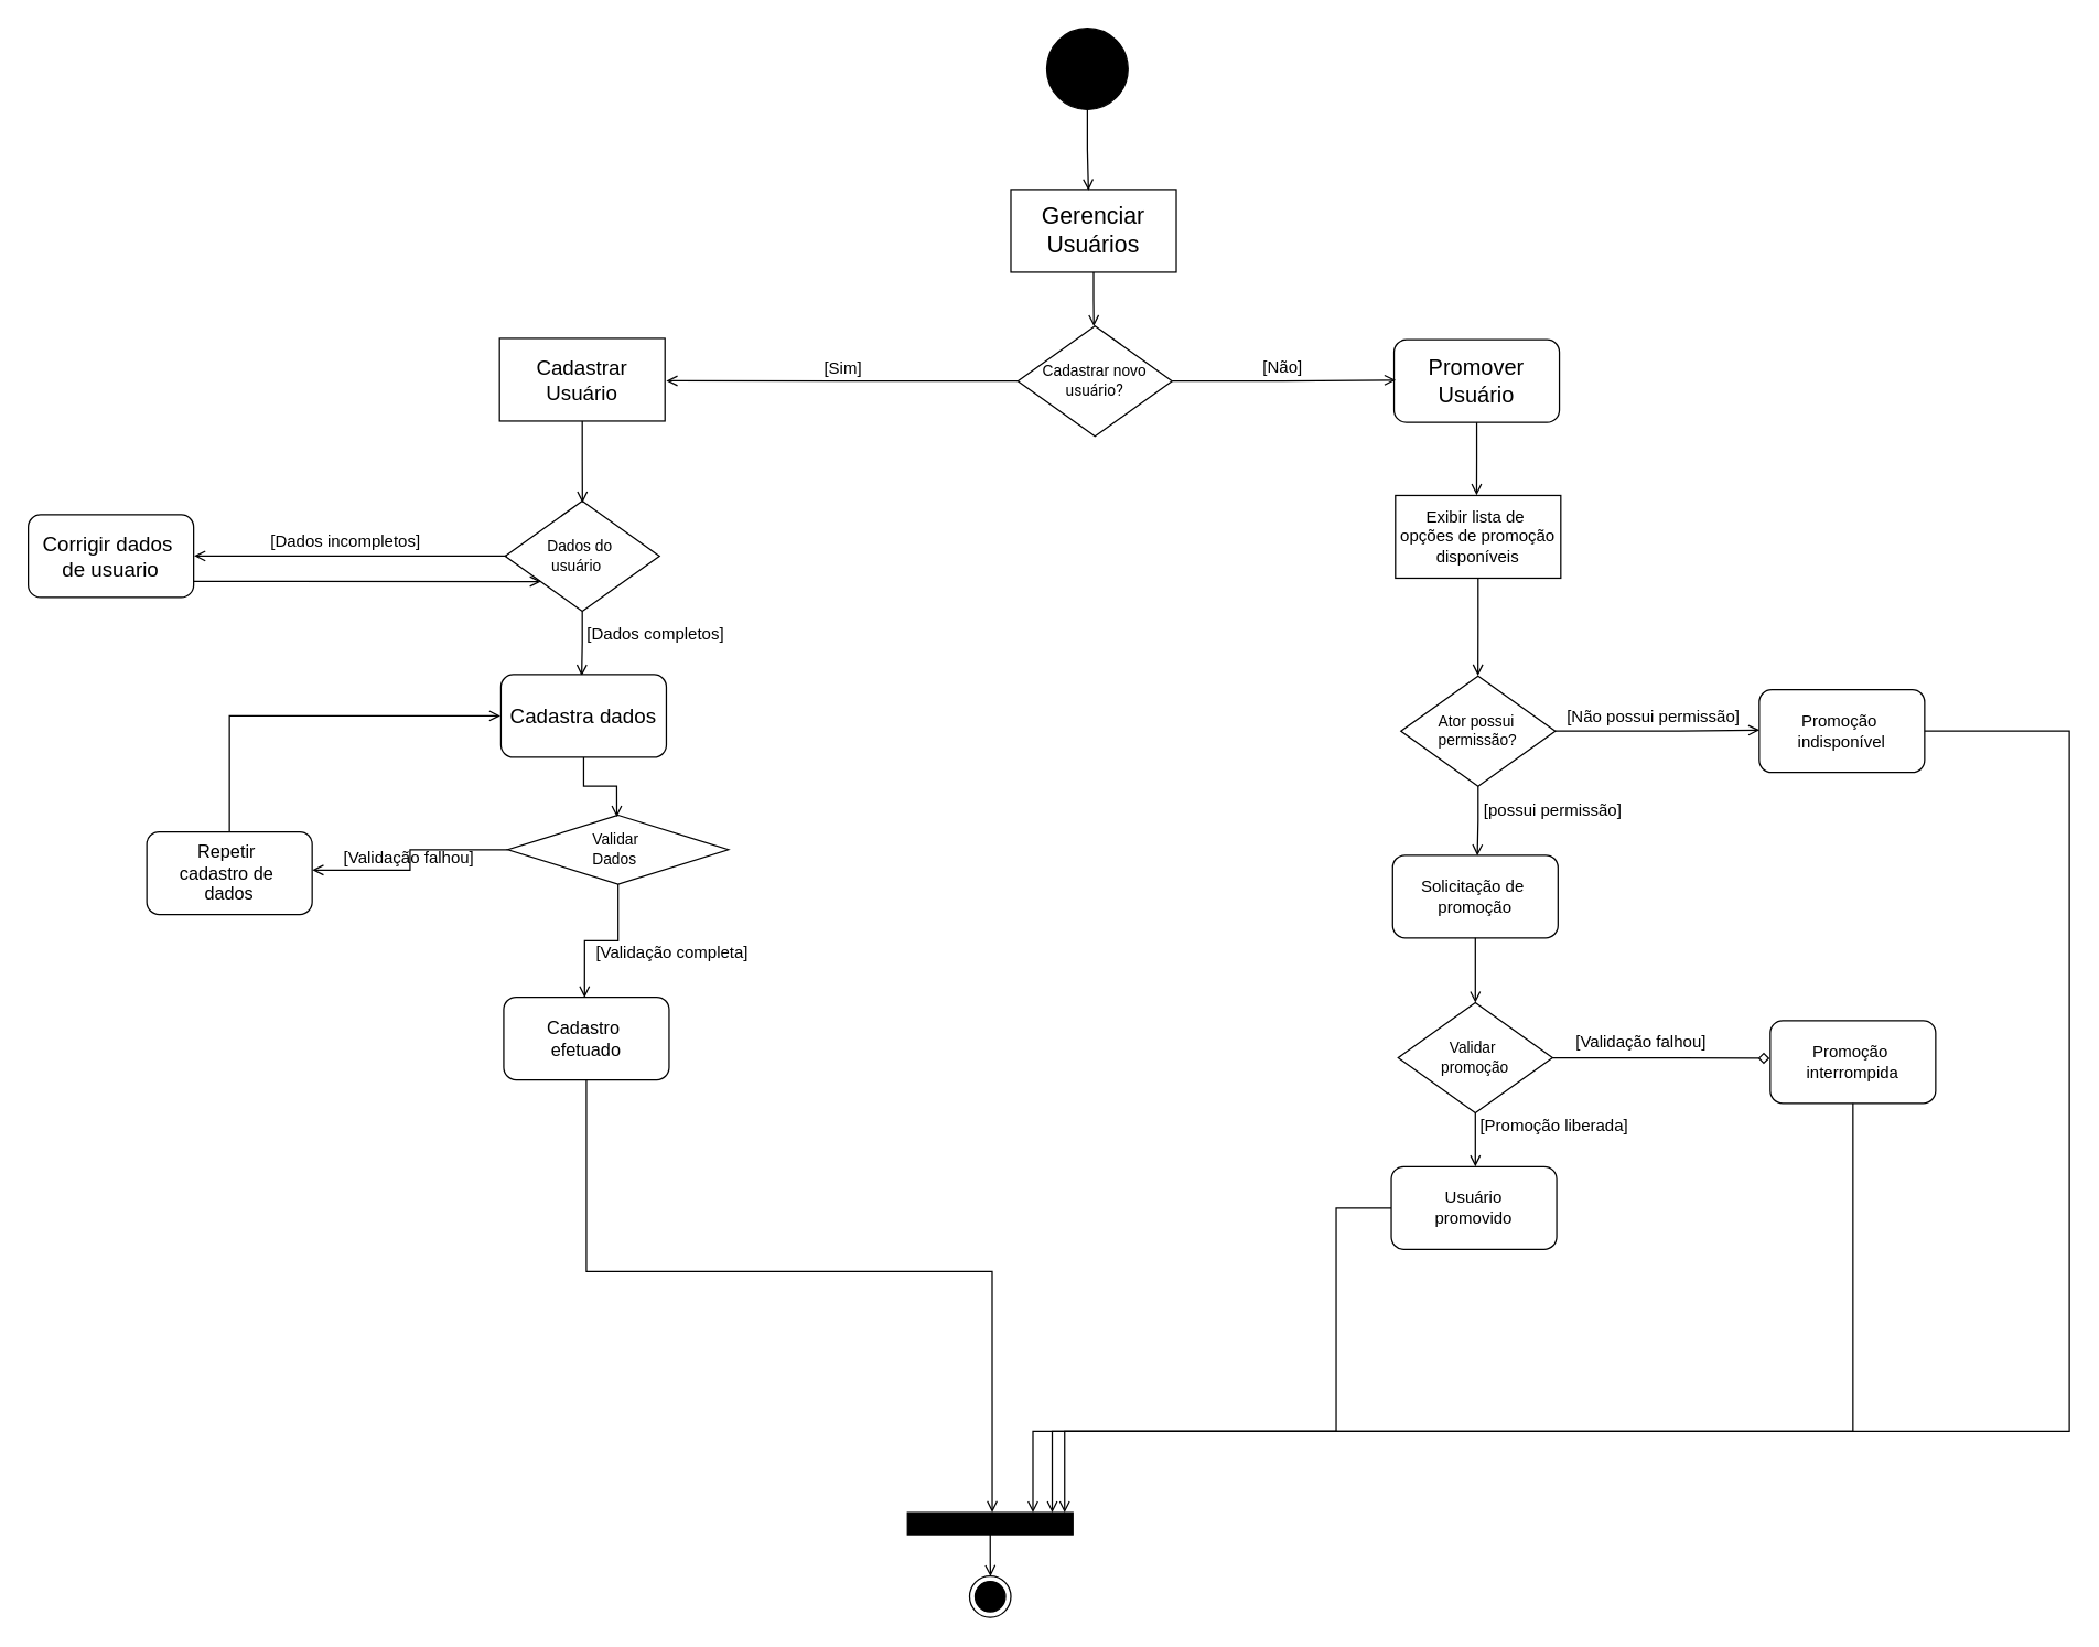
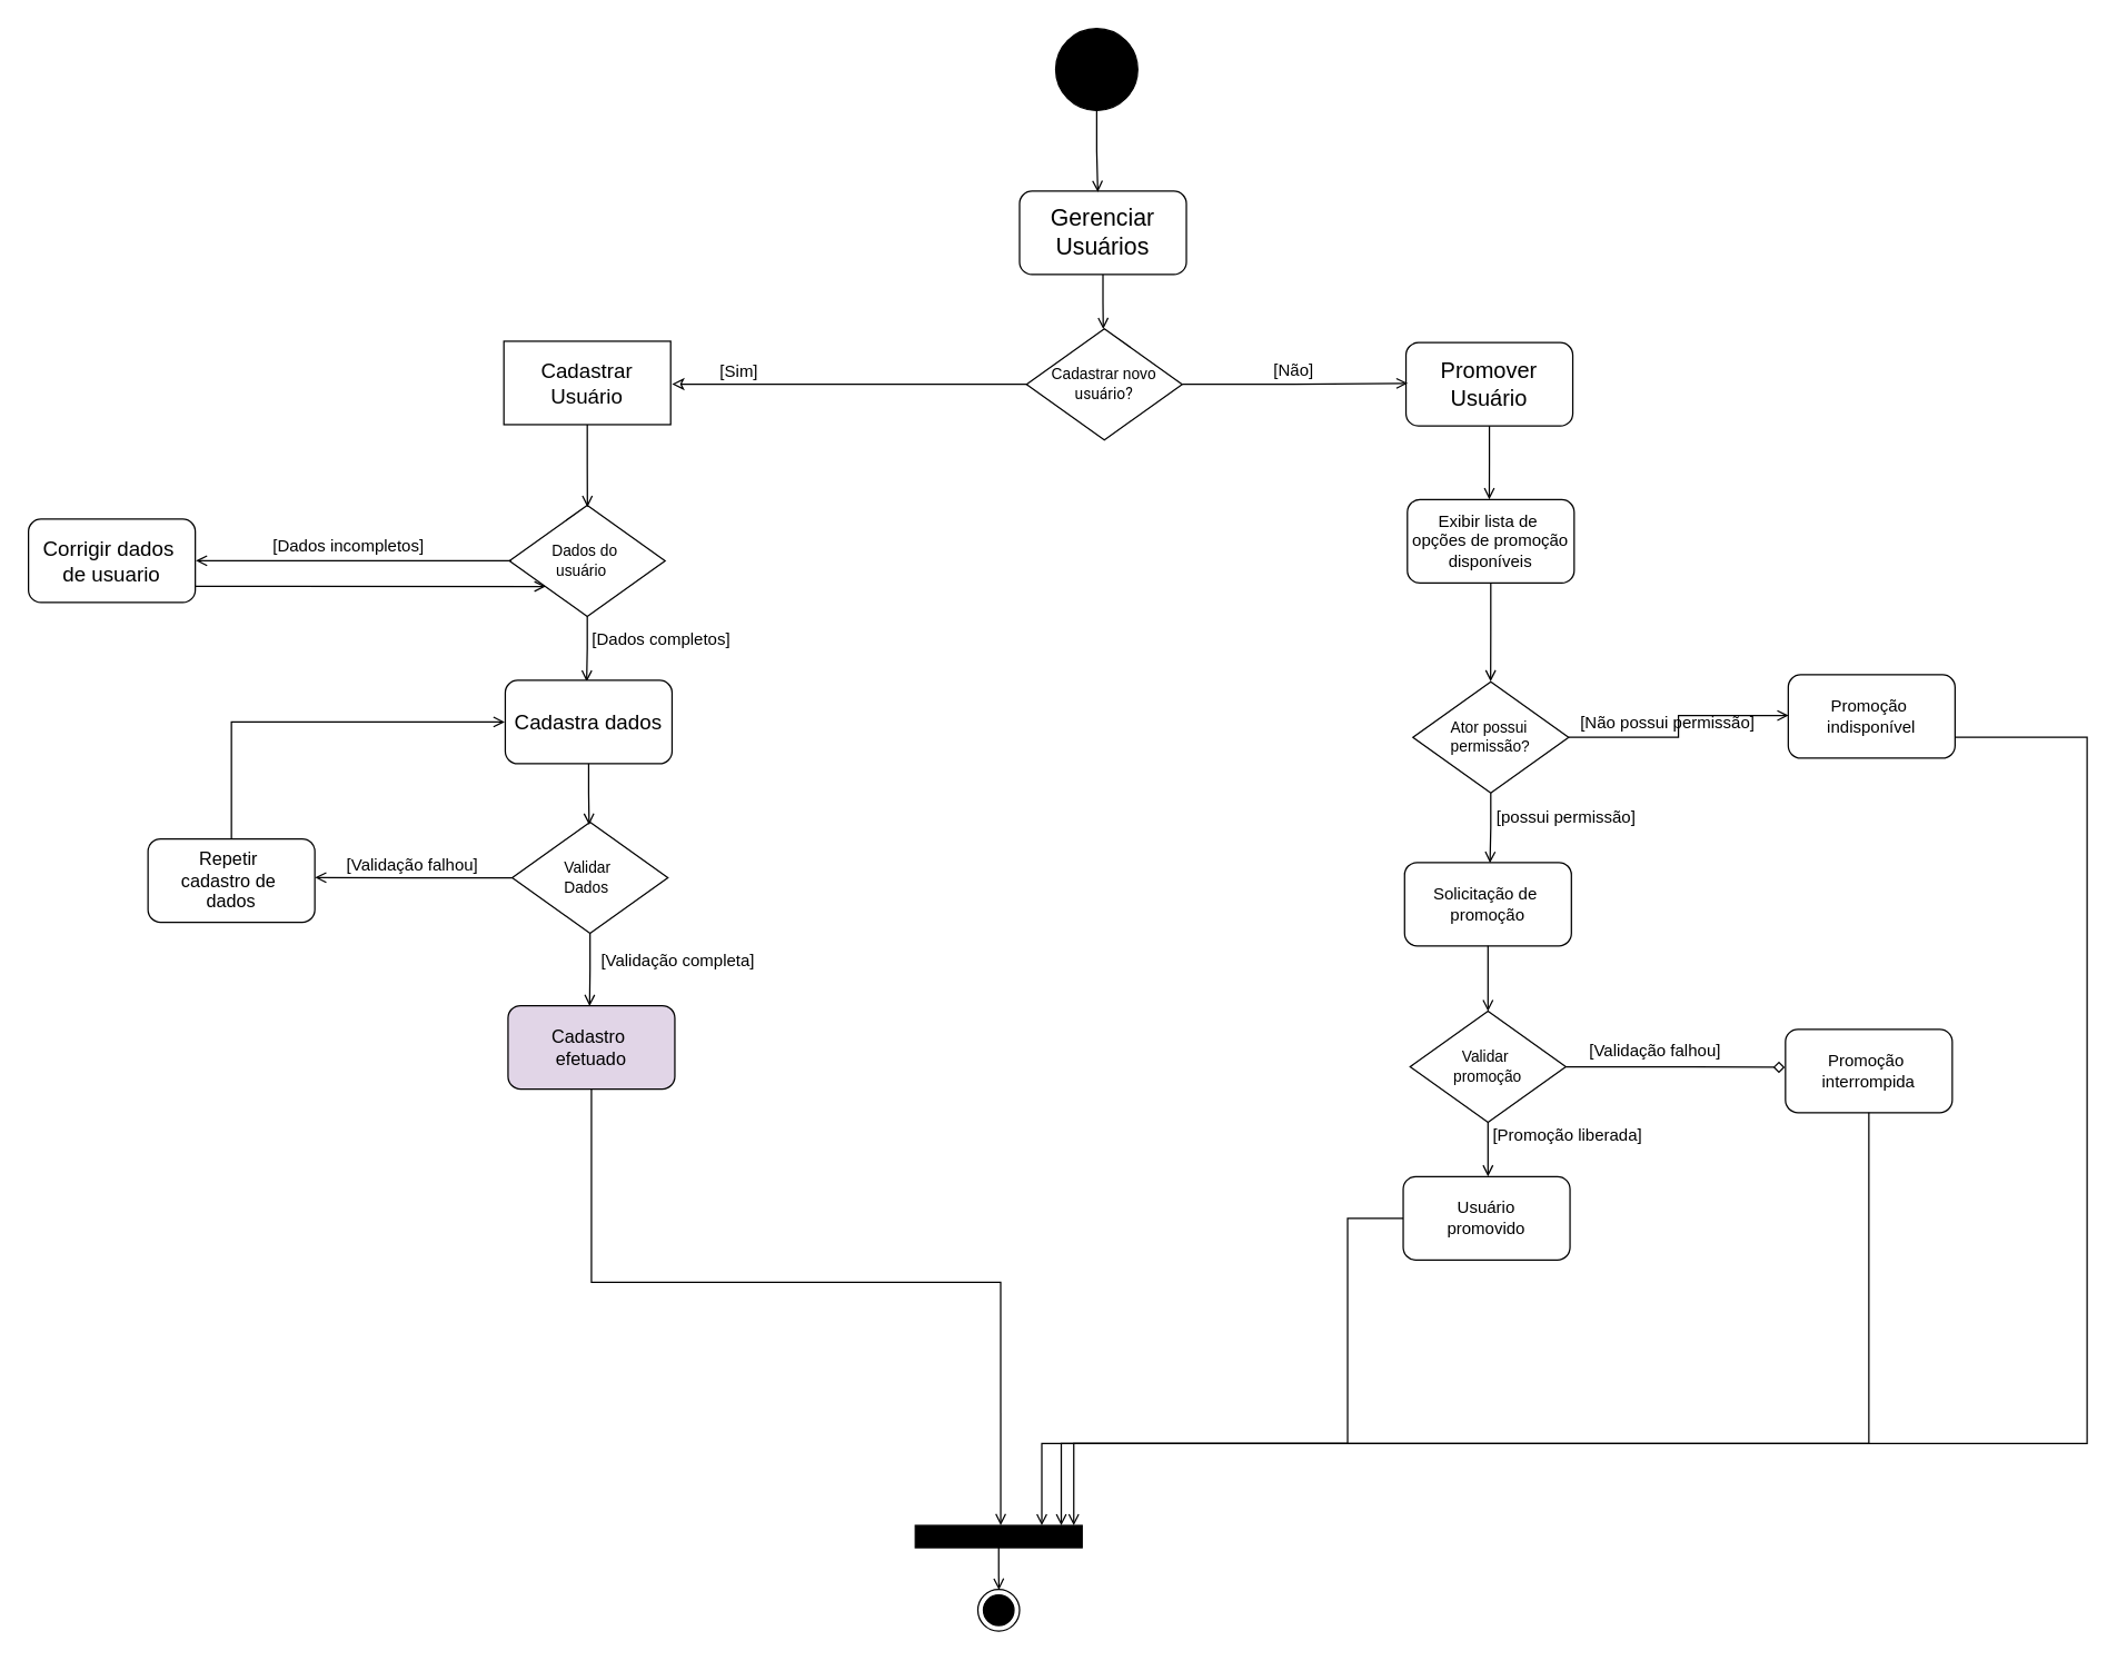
- <mxCell id="3" value="Gerenciar&lt;div style=&quot;font-size: 17px;&quot;&gt;Usuários&lt;/div&gt;" style="whiteSpace=wrap;html=1;fontSize=17;rounded=0;" vertex="1" parent="1"><mxGeometry x="733" y="137" width="120" height="60" as="geometry" /></mxCell>
+ <mxCell id="3" value="Gerenciar&lt;div style=&quot;font-size: 17px;&quot;&gt;Usuários&lt;/div&gt;" style="rounded=1;whiteSpace=wrap;html=1;fontSize=17;" vertex="1" parent="1"><mxGeometry x="733" y="137" width="120" height="60" as="geometry" /></mxCell>
- <mxCell id="9" value="[Sim]" style="text;html=1;align=center;verticalAlign=middle;resizable=0;points=[];autosize=1;strokeColor=none;fillColor=none;" vertex="1" parent="1"><mxGeometry x="588" y="254" width="45" height="26" as="geometry" /></mxCell>
+ <mxCell id="9" value="[Sim]" style="text;html=1;align=center;verticalAlign=middle;resizable=0;points=[];autosize=1;strokeColor=none;fillColor=none;" vertex="1" parent="1"><mxGeometry x="508" y="254" width="45" height="26" as="geometry" /></mxCell>
- <mxCell id="8" style="edgeStyle=orthogonalEdgeStyle;rounded=0;orthogonalLoop=1;jettySize=auto;html=1;entryX=1.008;entryY=0.514;entryDx=0;entryDy=0;entryPerimeter=0;endArrow=open;endFill=0;" edge="1" parent="1" source="5" target="7"><mxGeometry relative="1" as="geometry" /></mxCell>
+ <mxCell id="8" style="edgeStyle=orthogonalEdgeStyle;rounded=0;orthogonalLoop=1;jettySize=auto;html=1;entryX=1.008;entryY=0.514;entryDx=0;entryDy=0;entryPerimeter=0;endArrow=classic;endFill=0;" edge="1" parent="1" source="5" target="7"><mxGeometry relative="1" as="geometry" /></mxCell>
- <mxCell id="35" value="&lt;div style=&quot;font-size: 12px;&quot;&gt;&lt;font style=&quot;font-size: 12px;&quot;&gt;Exibir lista de&amp;nbsp;&lt;/font&gt;&lt;/div&gt;&lt;div style=&quot;font-size: 12px;&quot;&gt;&lt;font style=&quot;font-size: 12px;&quot;&gt;opções de promoção disponíveis&lt;/font&gt;&lt;/div&gt;" style="whiteSpace=wrap;html=1;fontSize=12;rounded=0;" vertex="1" parent="1"><mxGeometry x="1012" y="359" width="120" height="60" as="geometry" /></mxCell>
+ <mxCell id="35" value="&lt;div style=&quot;font-size: 12px;&quot;&gt;&lt;font style=&quot;font-size: 12px;&quot;&gt;Exibir lista de&amp;nbsp;&lt;/font&gt;&lt;/div&gt;&lt;div style=&quot;font-size: 12px;&quot;&gt;&lt;font style=&quot;font-size: 12px;&quot;&gt;opções de promoção disponíveis&lt;/font&gt;&lt;/div&gt;" style="rounded=1;whiteSpace=wrap;html=1;fontSize=12;" vertex="1" parent="1"><mxGeometry x="1012" y="359" width="120" height="60" as="geometry" /></mxCell>
- <mxCell id="43" value="&lt;div style=&quot;font-size: 12px;&quot;&gt;Promoção&amp;nbsp;&lt;/div&gt;&lt;div style=&quot;font-size: 12px;&quot;&gt;indisponível&lt;/div&gt;" style="rounded=1;whiteSpace=wrap;html=1;fontSize=12;" vertex="1" parent="1"><mxGeometry x="1276" y="500" width="120" height="60" as="geometry" /></mxCell>
+ <mxCell id="43" value="&lt;div style=&quot;font-size: 12px;&quot;&gt;Promoção&amp;nbsp;&lt;/div&gt;&lt;div style=&quot;font-size: 12px;&quot;&gt;indisponível&lt;/div&gt;" style="rounded=1;whiteSpace=wrap;html=1;fontSize=12;" vertex="1" parent="1"><mxGeometry x="1286" y="485" width="120" height="60" as="geometry" /></mxCell>
- <mxCell id="16" value="&lt;div style=&quot;text-align: start; font-size: 11px;&quot;&gt;Validar&amp;nbsp;&lt;/div&gt;&lt;div style=&quot;text-align: start; font-size: 11px;&quot;&gt;Dados&lt;/div&gt;" style="rhombus;whiteSpace=wrap;html=1;fontSize=11;" vertex="1" parent="1"><mxGeometry x="368" y="591" width="160" height="50" as="geometry" /></mxCell>
+ <mxCell id="16" value="&lt;div style=&quot;text-align: start; font-size: 11px;&quot;&gt;Validar&amp;nbsp;&lt;/div&gt;&lt;div style=&quot;text-align: start; font-size: 11px;&quot;&gt;Dados&lt;/div&gt;" style="rhombus;whiteSpace=wrap;html=1;fontSize=11;" vertex="1" parent="1"><mxGeometry x="368" y="591" width="112" height="80" as="geometry" /></mxCell>
- <mxCell id="25" value="Cadastro&amp;nbsp;&lt;div&gt;efetuado&lt;/div&gt;" style="rounded=1;whiteSpace=wrap;html=1;fontSize=13;" vertex="1" parent="1"><mxGeometry x="365" y="723" width="120" height="60" as="geometry" /></mxCell>
+ <mxCell id="25" value="Cadastro&amp;nbsp;&lt;div&gt;efetuado&lt;/div&gt;" style="rounded=1;whiteSpace=wrap;html=1;fontSize=13;fillColor=#e1d5e7;" vertex="1" parent="1"><mxGeometry x="365" y="723" width="120" height="60" as="geometry" /></mxCell>
